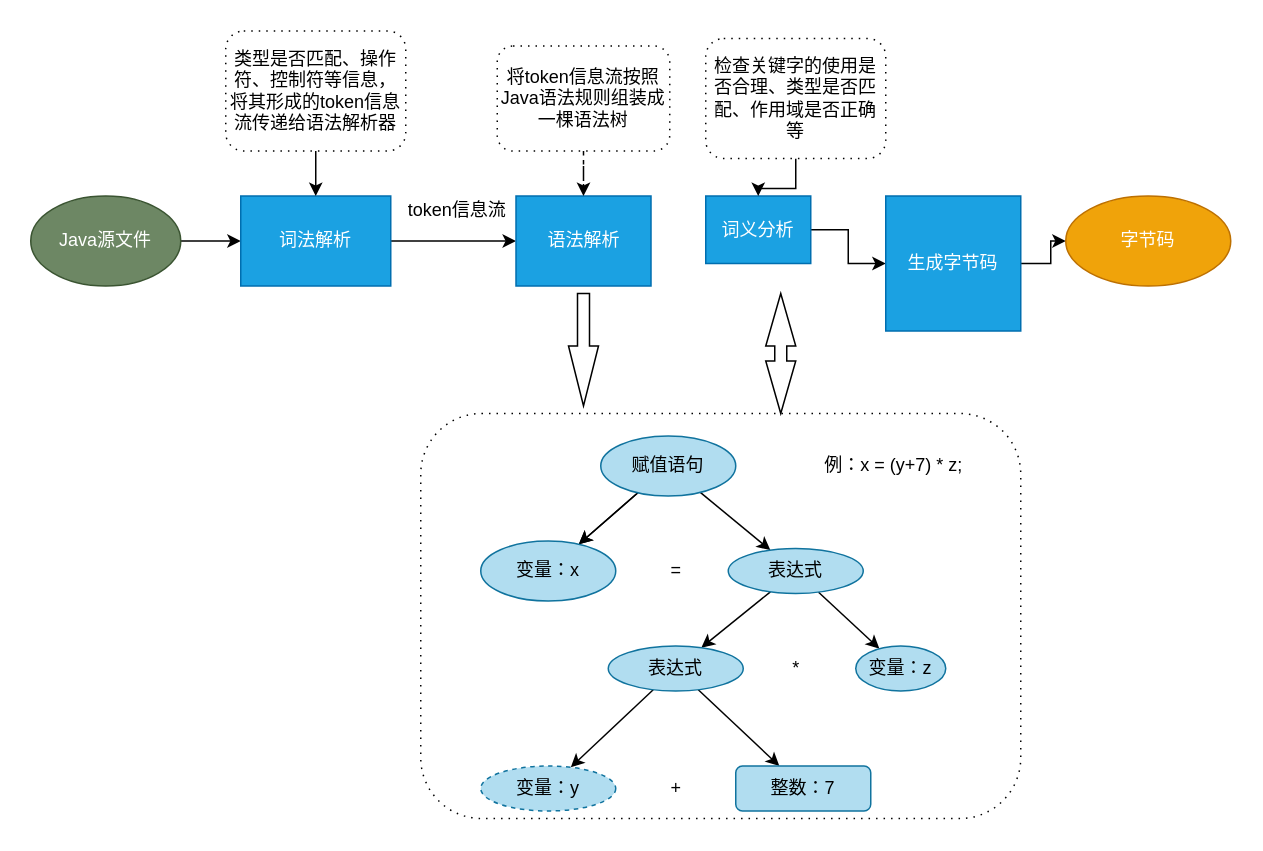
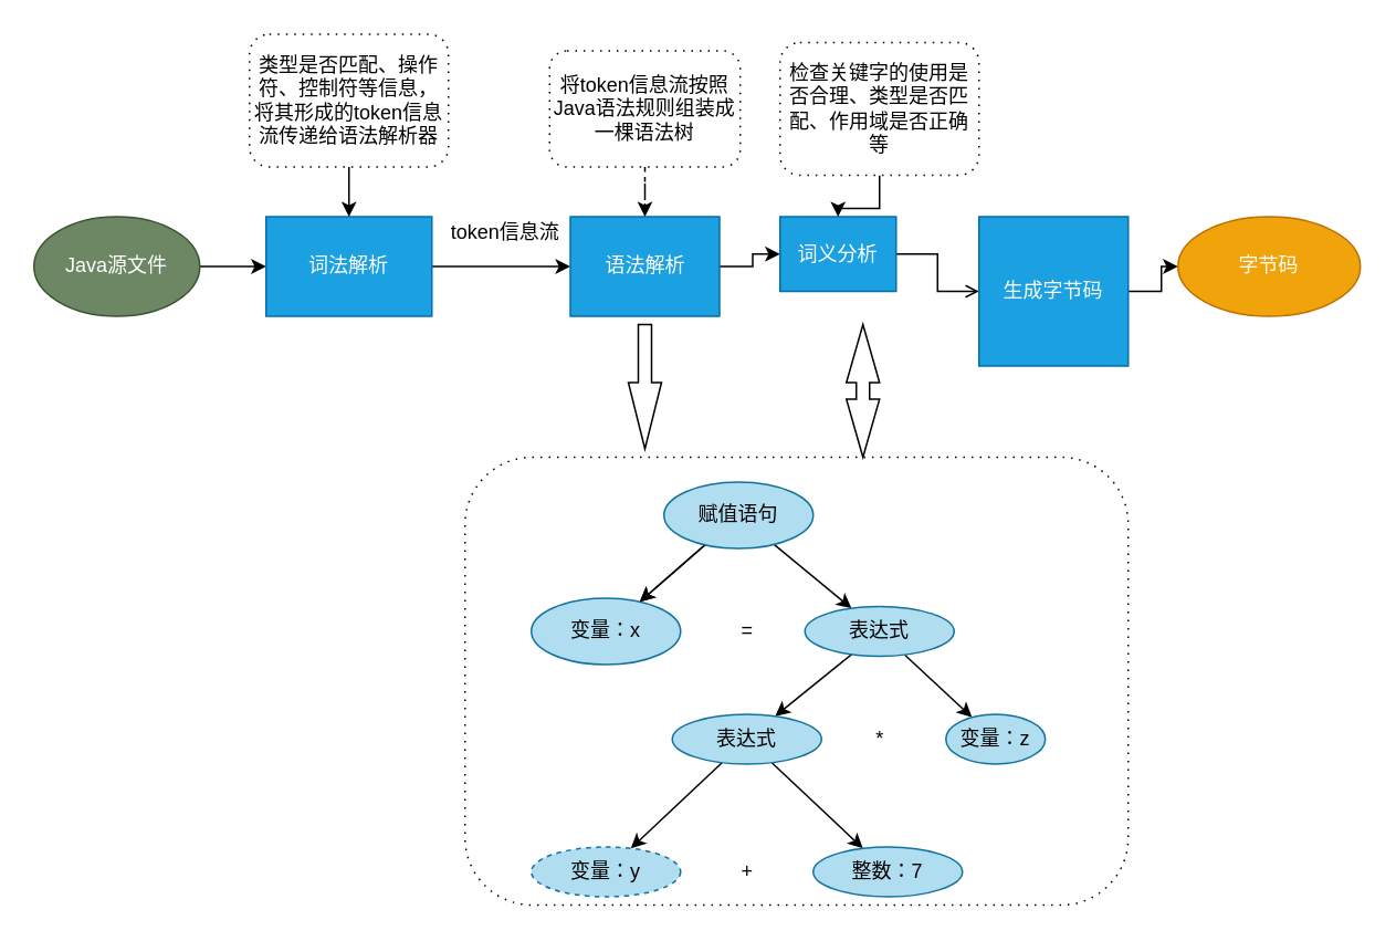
+ <mxCell id="6" value="" style="edgeStyle=orthogonalEdgeStyle;rounded=0;orthogonalLoop=1;jettySize=auto;html=1;" edge="1" parent="1" source="7" target="9"><mxGeometry relative="1" as="geometry" /></mxCell>
- <mxCell id="8" value="" style="edgeStyle=orthogonalEdgeStyle;rounded=0;orthogonalLoop=1;jettySize=auto;html=1;" edge="1" parent="1" source="9" target="11"><mxGeometry relative="1" as="geometry" /></mxCell>
+ <mxCell id="8" value="" style="edgeStyle=orthogonalEdgeStyle;rounded=0;orthogonalLoop=1;jettySize=auto;html=1;endArrow=open;" edge="1" parent="1" source="9" target="11"><mxGeometry relative="1" as="geometry" /></mxCell>
- <mxCell id="38" value="例：x = (y+7) * z;" style="text;html=1;align=center;verticalAlign=middle;resizable=0;points=[];autosize=1;" vertex="1" parent="1"><mxGeometry x="540" y="300" width="110" height="20" as="geometry" /></mxCell>
- <mxCell id="35" value="整数：7" style="whiteSpace=wrap;html=1;fillColor=#b1ddf0;strokeColor=#10739e;rounded=1;" vertex="1" parent="1"><mxGeometry x="490" y="510" width="90" height="30" as="geometry" /></mxCell>
+ <mxCell id="35" value="整数：7" style="ellipse;whiteSpace=wrap;html=1;fillColor=#b1ddf0;strokeColor=#10739e;" vertex="1" parent="1"><mxGeometry x="490" y="510" width="90" height="30" as="geometry" /></mxCell>
